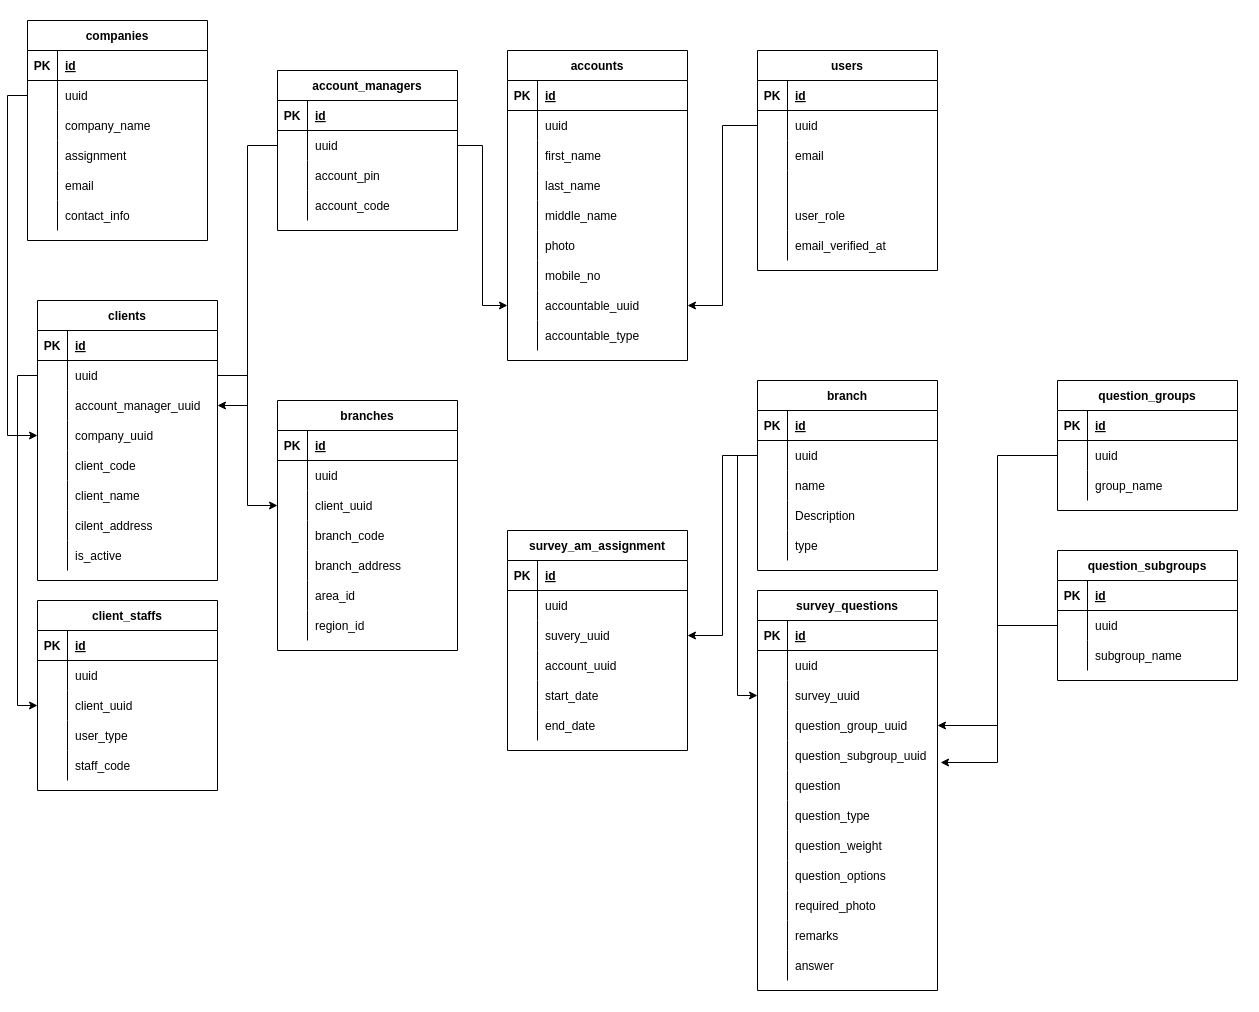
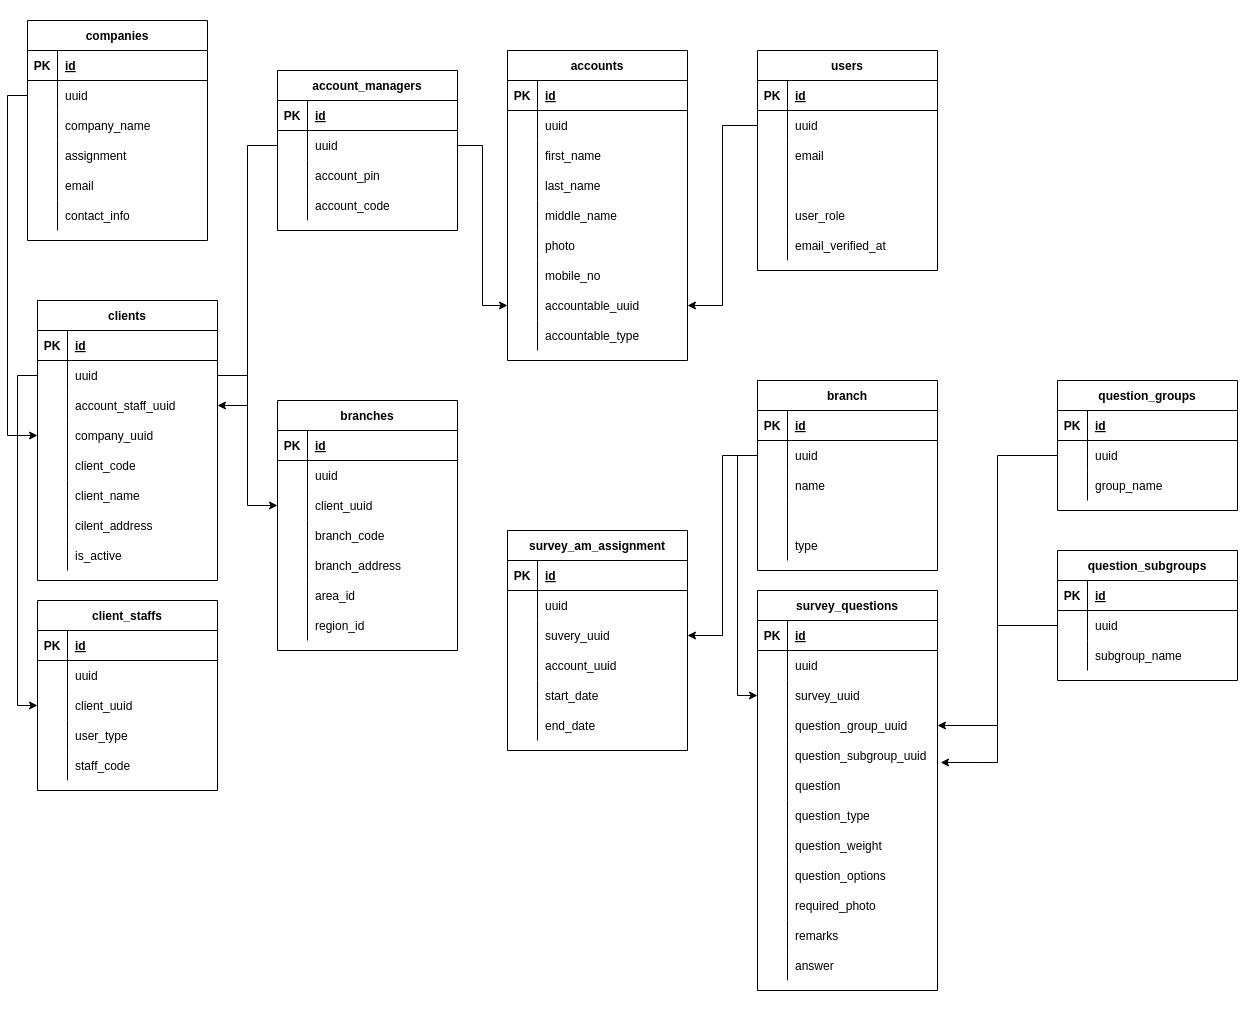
- <mxCell id="11" value="account_manager_uuid" style="shape=partialRectangle;connectable=0;fillColor=none;top=0;left=0;bottom=0;right=0;align=left;spacingLeft=6;overflow=hidden;" vertex="1" parent="9"><mxGeometry x="30" width="150" height="30" as="geometry" /></mxCell>
+ <mxCell id="11" value="account_staff_uuid" style="shape=partialRectangle;connectable=0;fillColor=none;top=0;left=0;bottom=0;right=0;align=left;spacingLeft=6;overflow=hidden;" vertex="1" parent="9"><mxGeometry x="30" width="150" height="30" as="geometry" /></mxCell>
- <mxCell id="79" value="Description" style="shape=partialRectangle;connectable=0;fillColor=none;top=0;left=0;bottom=0;right=0;align=left;spacingLeft=6;overflow=hidden;" vertex="1" parent="77"><mxGeometry x="30" width="150" height="30" as="geometry" /></mxCell>
